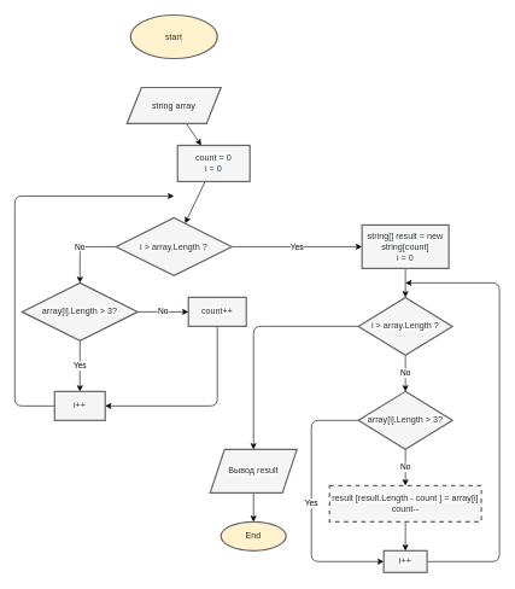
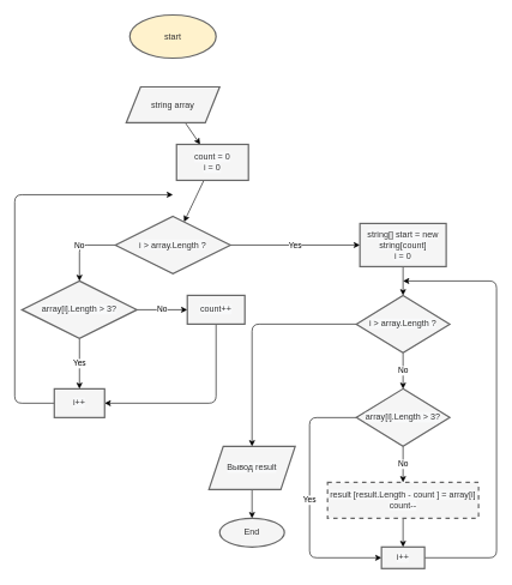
- <mxCell id="18" value="&#10;&#10;&lt;span style=&quot;color: rgb(51, 51, 51); font-family: helvetica; font-size: 12px; font-style: normal; font-weight: 400; letter-spacing: normal; text-align: center; text-indent: 0px; text-transform: none; word-spacing: 0px; background-color: rgb(248, 249, 250); display: inline; float: none;&quot;&gt;string[] result = new string[count]&lt;/span&gt;&lt;br style=&quot;color: rgb(51, 51, 51); font-family: helvetica; font-size: 12px; font-style: normal; font-weight: 400; letter-spacing: normal; text-align: center; text-indent: 0px; text-transform: none; word-spacing: 0px; background-color: rgb(248, 249, 250);&quot;&gt;&lt;span style=&quot;color: rgb(51, 51, 51); font-family: helvetica; font-size: 12px; font-style: normal; font-weight: 400; letter-spacing: normal; text-align: center; text-indent: 0px; text-transform: none; word-spacing: 0px; background-color: rgb(248, 249, 250); display: inline; float: none;&quot;&gt;i = 0&lt;/span&gt;&#10;&#10;" style="whiteSpace=wrap;html=1;fillColor=#f5f5f5;strokeColor=#666666;fontColor=#333333;strokeWidth=2;" vertex="1" parent="1"><mxGeometry x="500" y="310" width="120" height="60" as="geometry" /></mxCell>
+ <mxCell id="18" value="&#10;&#10;&lt;span style=&quot;color: rgb(51, 51, 51); font-family: helvetica; font-size: 12px; font-style: normal; font-weight: 400; letter-spacing: normal; text-align: center; text-indent: 0px; text-transform: none; word-spacing: 0px; background-color: rgb(248, 249, 250); display: inline; float: none;&quot;&gt;string[] start = new string[count]&lt;/span&gt;&lt;br style=&quot;color: rgb(51, 51, 51); font-family: helvetica; font-size: 12px; font-style: normal; font-weight: 400; letter-spacing: normal; text-align: center; text-indent: 0px; text-transform: none; word-spacing: 0px; background-color: rgb(248, 249, 250);&quot;&gt;&lt;span style=&quot;color: rgb(51, 51, 51); font-family: helvetica; font-size: 12px; font-style: normal; font-weight: 400; letter-spacing: normal; text-align: center; text-indent: 0px; text-transform: none; word-spacing: 0px; background-color: rgb(248, 249, 250); display: inline; float: none;&quot;&gt;i = 0&lt;/span&gt;&#10;&#10;" style="whiteSpace=wrap;html=1;fillColor=#f5f5f5;strokeColor=#666666;fontColor=#333333;strokeWidth=2;" vertex="1" parent="1"><mxGeometry x="500" y="310" width="120" height="60" as="geometry" /></mxCell>
- <mxCell id="31" value="End" style="ellipse;whiteSpace=wrap;html=1;fillColor=#fff2cc;strokeColor=#666666;fontColor=#333333;strokeWidth=2;" vertex="1" parent="1"><mxGeometry x="305" y="720" width="90" height="40" as="geometry" /></mxCell>
+ <mxCell id="31" value="End" style="ellipse;whiteSpace=wrap;html=1;fillColor=#f5f5f5;strokeColor=#666666;fontColor=#333333;strokeWidth=2;" vertex="1" parent="1"><mxGeometry x="305" y="720" width="90" height="40" as="geometry" /></mxCell>
